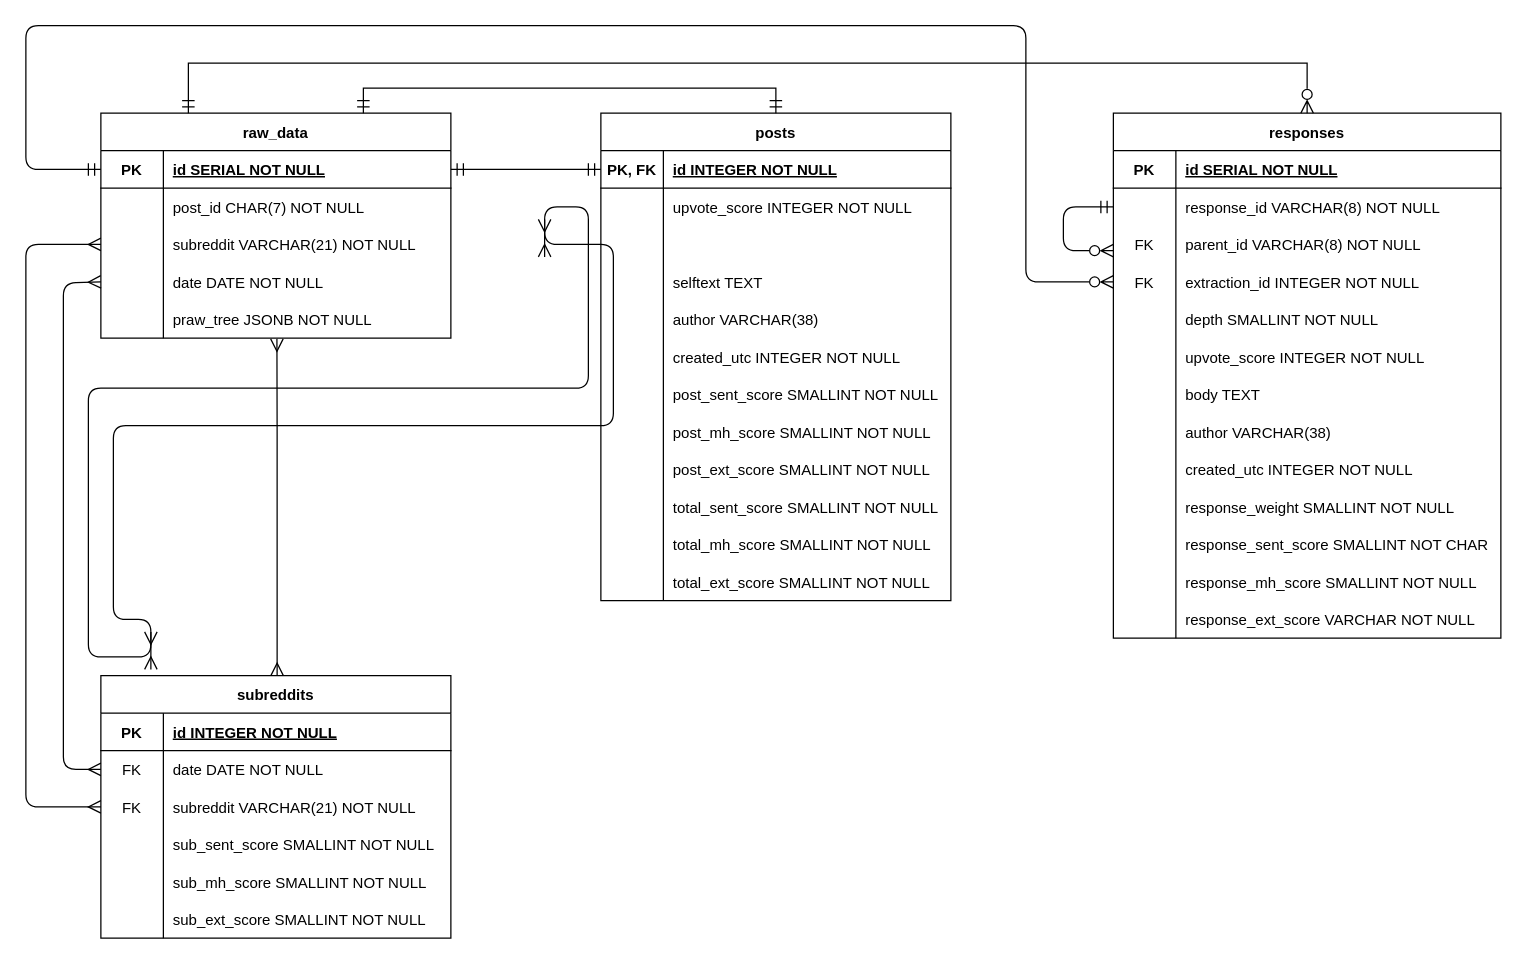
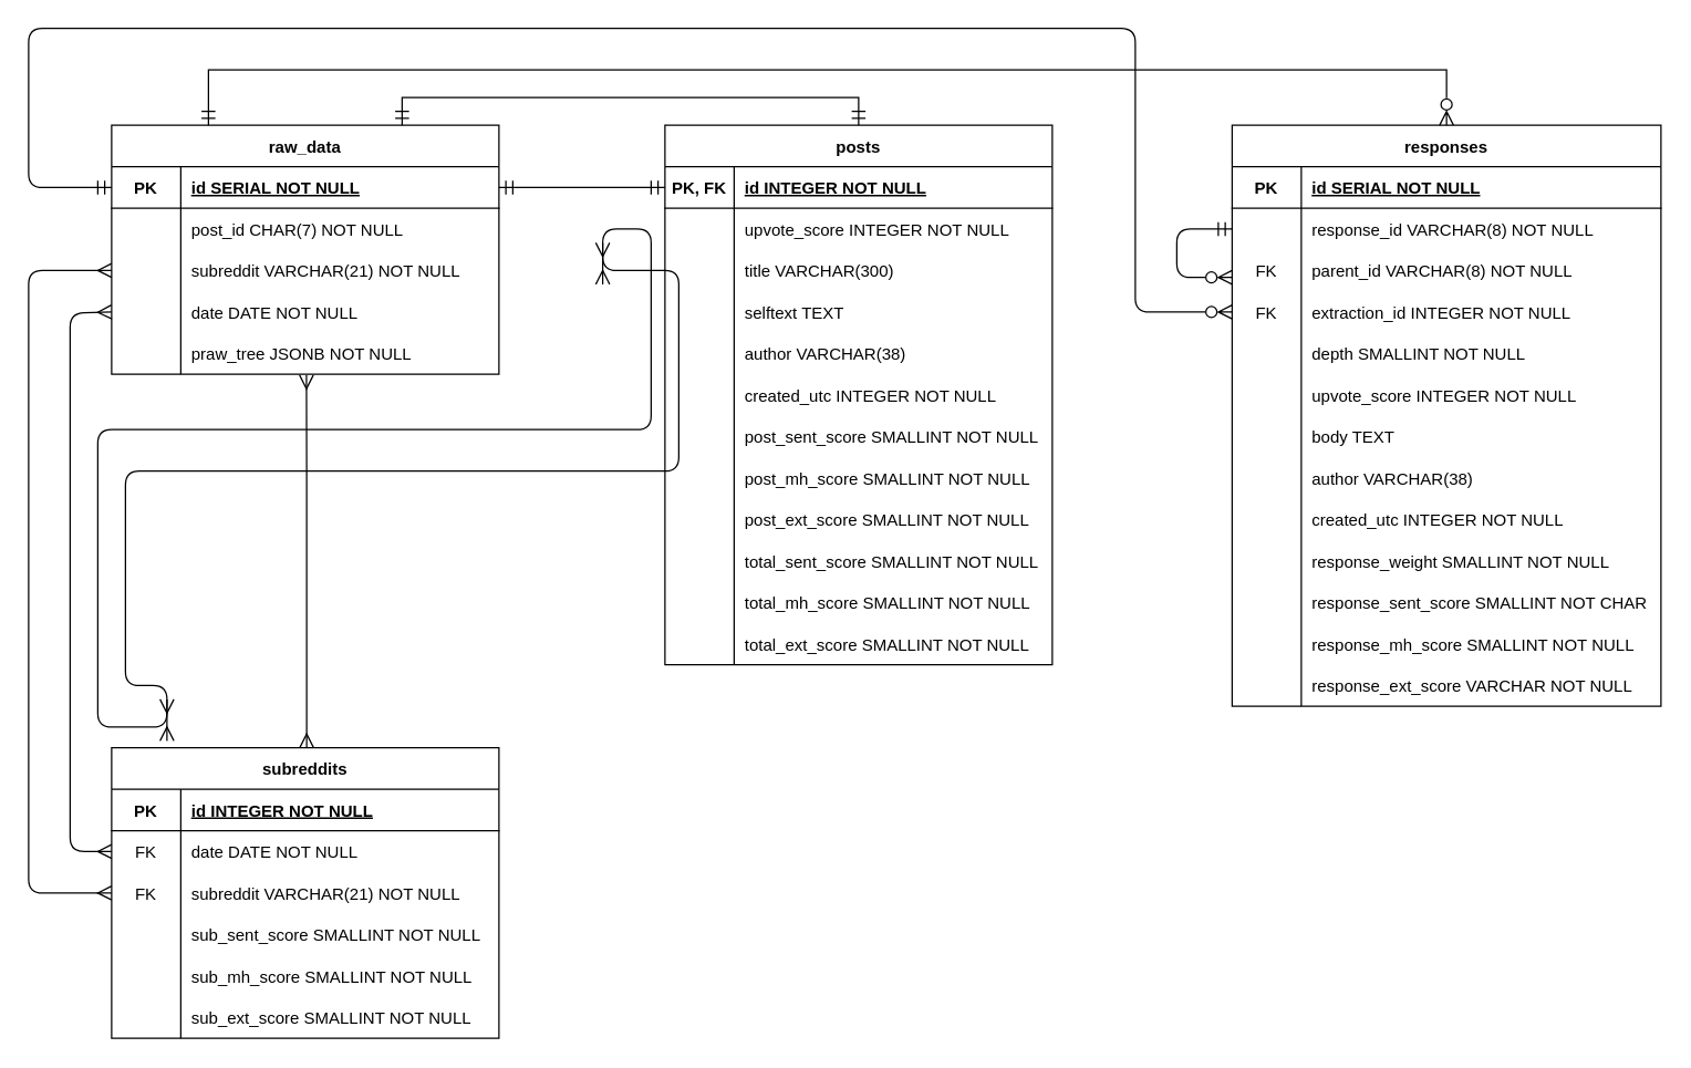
+ <mxCell id="12" value="title VARCHAR(300)" style="shape=partialRectangle;overflow=hidden;connectable=0;fillColor=none;top=0;left=0;bottom=0;right=0;align=left;spacingLeft=6;" parent="10" vertex="1"><mxGeometry x="50" width="230" height="30" as="geometry"><mxRectangle width="230" height="30" as="alternateBounds" /></mxGeometry></mxCell>
